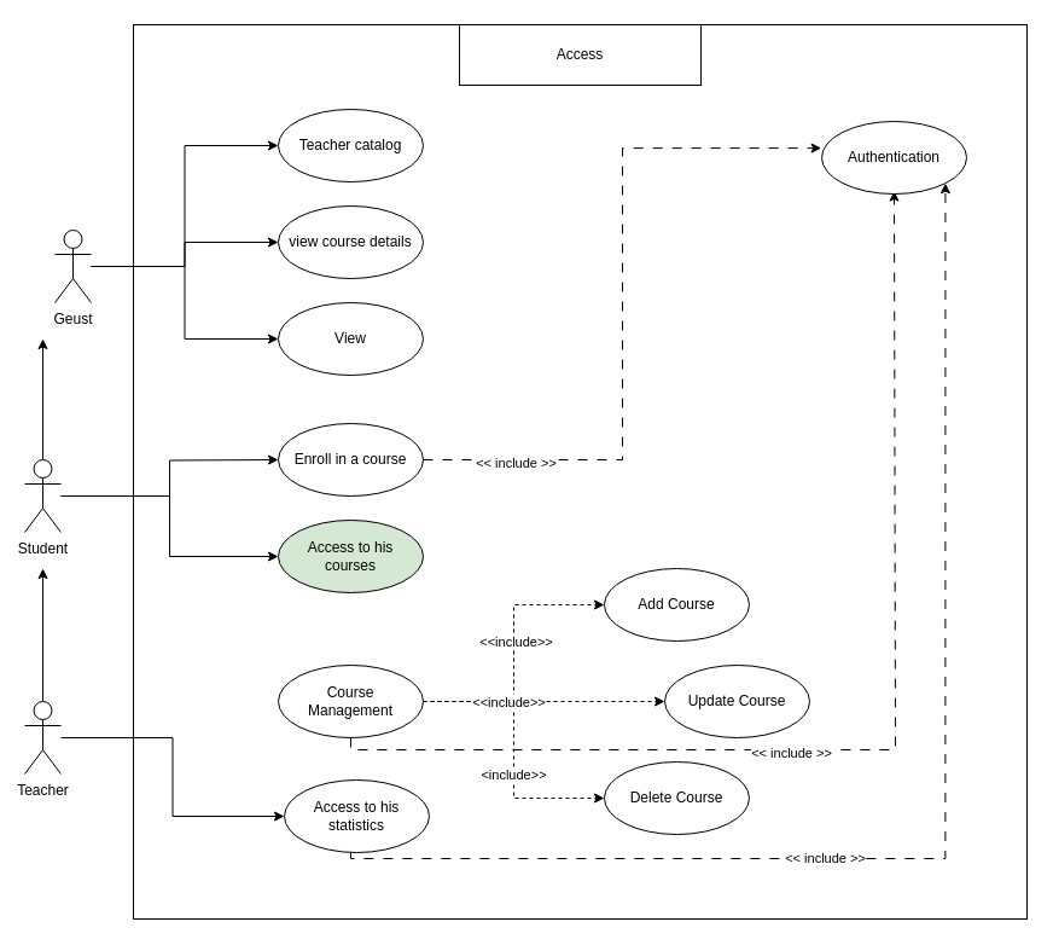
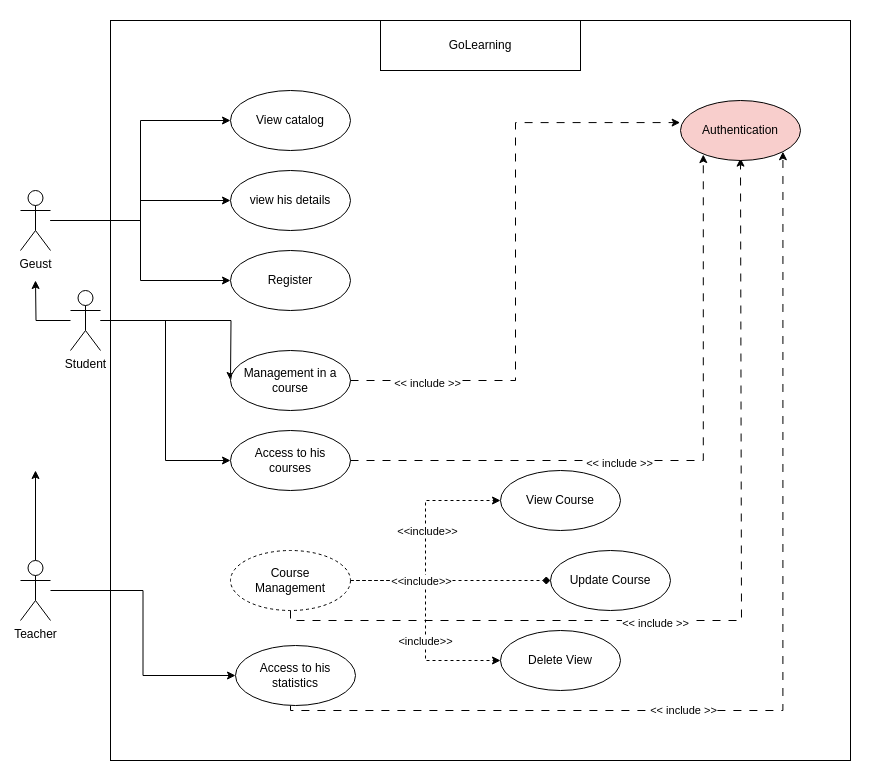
- <mxCell id="14" value="Access" style="rounded=0;whiteSpace=wrap;html=1;" parent="1" vertex="1"><mxGeometry x="380" y="20" width="200" height="50" as="geometry" /></mxCell>
+ <mxCell id="14" value="GoLearning" style="rounded=0;whiteSpace=wrap;html=1;" parent="1" vertex="1"><mxGeometry x="380" y="20" width="200" height="50" as="geometry" /></mxCell>
- <mxCell id="19" value="Teacher catalog" style="ellipse;whiteSpace=wrap;html=1;" parent="1" vertex="1"><mxGeometry x="230" y="90" width="120" height="60" as="geometry" /></mxCell>
+ <mxCell id="19" value="View catalog" style="ellipse;whiteSpace=wrap;html=1;" parent="1" vertex="1"><mxGeometry x="230" y="90" width="120" height="60" as="geometry" /></mxCell>
- <mxCell id="32" value="Authentication" style="ellipse;whiteSpace=wrap;html=1;" parent="1" vertex="1"><mxGeometry x="680" y="100" width="120" height="60" as="geometry" /></mxCell>
+ <mxCell id="32" value="Authentication" style="ellipse;whiteSpace=wrap;html=1;fillColor=#f8cecc;" parent="1" vertex="1"><mxGeometry x="680" y="100" width="120" height="60" as="geometry" /></mxCell>
- <mxCell id="15" value="view course details" style="ellipse;whiteSpace=wrap;html=1;" parent="1" vertex="1"><mxGeometry x="230" y="170" width="120" height="60" as="geometry" /></mxCell>
+ <mxCell id="15" value="view his details" style="ellipse;whiteSpace=wrap;html=1;" parent="1" vertex="1"><mxGeometry x="230" y="170" width="120" height="60" as="geometry" /></mxCell>
- <mxCell id="6" value="Geust" style="shape=umlActor;verticalLabelPosition=bottom;verticalAlign=top;html=1;outlineConnect=0;" parent="1" vertex="1"><mxGeometry x="45" y="190" width="30" height="60" as="geometry" /></mxCell>
+ <mxCell id="6" value="Geust" style="shape=umlActor;verticalLabelPosition=bottom;verticalAlign=top;html=1;outlineConnect=0;" parent="1" vertex="1"><mxGeometry x="20" y="190" width="30" height="60" as="geometry" /></mxCell>
- <mxCell id="16" value="View" style="ellipse;whiteSpace=wrap;html=1;" parent="1" vertex="1"><mxGeometry x="230" y="250" width="120" height="60" as="geometry" /></mxCell>
+ <mxCell id="16" value="Register" style="ellipse;whiteSpace=wrap;html=1;" parent="1" vertex="1"><mxGeometry x="230" y="250" width="120" height="60" as="geometry" /></mxCell>
- <mxCell id="17" value="Enroll in a course" style="ellipse;whiteSpace=wrap;html=1;" parent="1" vertex="1"><mxGeometry x="230" y="350" width="120" height="60" as="geometry" /></mxCell>
+ <mxCell id="17" value="Management in a course" style="ellipse;whiteSpace=wrap;html=1;" parent="1" vertex="1"><mxGeometry x="230" y="350" width="120" height="60" as="geometry" /></mxCell>
- <mxCell id="10" value="Student" style="shape=umlActor;verticalLabelPosition=bottom;verticalAlign=top;html=1;outlineConnect=0;" parent="1" vertex="1"><mxGeometry x="20" y="380" width="30" height="60" as="geometry" /></mxCell>
+ <mxCell id="10" value="Student" style="shape=umlActor;verticalLabelPosition=bottom;verticalAlign=top;html=1;outlineConnect=0;" parent="1" vertex="1"><mxGeometry x="70" y="290" width="30" height="60" as="geometry" /></mxCell>
- <mxCell id="18" value="Access to his&lt;div&gt;courses&lt;/div&gt;" style="ellipse;whiteSpace=wrap;html=1;fillColor=#d5e8d4;" parent="1" vertex="1"><mxGeometry x="230" y="430" width="120" height="60" as="geometry" /></mxCell>
+ <mxCell id="18" value="Access to his&lt;div&gt;courses&lt;/div&gt;" style="ellipse;whiteSpace=wrap;html=1;" parent="1" vertex="1"><mxGeometry x="230" y="430" width="120" height="60" as="geometry" /></mxCell>
+ <mxCell id="38" style="edgeStyle=orthogonalEdgeStyle;rounded=0;orthogonalLoop=1;jettySize=auto;html=1;entryX=0.19;entryY=0.901;entryDx=0;entryDy=0;entryPerimeter=0;dashed=1;dashPattern=8 8;" parent="1" source="18" target="32" edge="1"><mxGeometry relative="1" as="geometry" /></mxCell>
+ <mxCell id="39" value="&amp;lt;&amp;lt; include &amp;gt;&amp;gt;" style="edgeLabel;html=1;align=center;verticalAlign=middle;resizable=0;points=[];" parent="38" vertex="1" connectable="0"><mxGeometry x="-0.185" y="-2" relative="1" as="geometry"><mxPoint as="offset" /></mxGeometry></mxCell>
- <mxCell id="33" value="Add Course" style="ellipse;whiteSpace=wrap;html=1;" parent="1" vertex="1"><mxGeometry x="500" y="470" width="120" height="60" as="geometry" /></mxCell>
+ <mxCell id="33" value="View Course" style="ellipse;whiteSpace=wrap;html=1;" parent="1" vertex="1"><mxGeometry x="500" y="470" width="120" height="60" as="geometry" /></mxCell>
- <mxCell id="28" value="Course&lt;div&gt;Management&lt;/div&gt;" style="ellipse;whiteSpace=wrap;html=1;" parent="1" vertex="1"><mxGeometry x="230" y="550" width="120" height="60" as="geometry" /></mxCell>
+ <mxCell id="28" value="Course&lt;div&gt;Management&lt;/div&gt;" style="ellipse;whiteSpace=wrap;html=1;dashed=1;" parent="1" vertex="1"><mxGeometry x="230" y="550" width="120" height="60" as="geometry" /></mxCell>
- <mxCell id="22" style="edgeStyle=orthogonalEdgeStyle;rounded=0;orthogonalLoop=1;jettySize=auto;html=1;entryX=0;entryY=0.5;entryDx=0;entryDy=0;dashed=1;" parent="1" source="28" target="34" edge="1"><mxGeometry relative="1" as="geometry" /></mxCell>
+ <mxCell id="22" style="edgeStyle=orthogonalEdgeStyle;rounded=0;orthogonalLoop=1;jettySize=auto;html=1;entryX=0;entryY=0.5;entryDx=0;entryDy=0;dashed=1;endArrow=diamond;" parent="1" source="28" target="34" edge="1"><mxGeometry relative="1" as="geometry" /></mxCell>
- <mxCell id="13" value="Teacher" style="shape=umlActor;verticalLabelPosition=bottom;verticalAlign=top;html=1;outlineConnect=0;" parent="1" vertex="1"><mxGeometry x="20" y="580" width="30" height="60" as="geometry" /></mxCell>
+ <mxCell id="13" value="Teacher" style="shape=umlActor;verticalLabelPosition=bottom;verticalAlign=top;html=1;outlineConnect=0;" parent="1" vertex="1"><mxGeometry x="20" y="560" width="30" height="60" as="geometry" /></mxCell>
- <mxCell id="35" value="Delete Course" style="ellipse;whiteSpace=wrap;html=1;" parent="1" vertex="1"><mxGeometry x="500" y="630" width="120" height="60" as="geometry" /></mxCell>
+ <mxCell id="35" value="Delete View" style="ellipse;whiteSpace=wrap;html=1;" parent="1" vertex="1"><mxGeometry x="500" y="630" width="120" height="60" as="geometry" /></mxCell>
